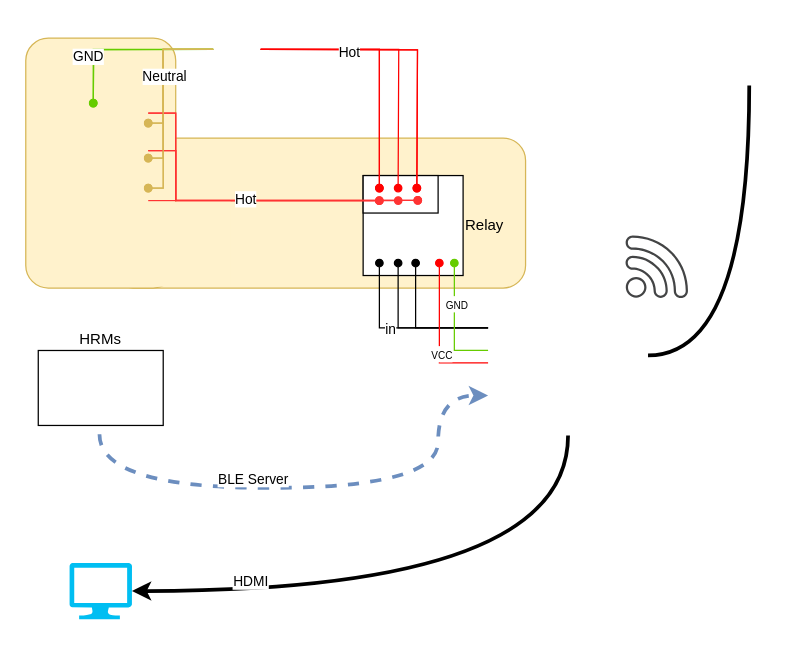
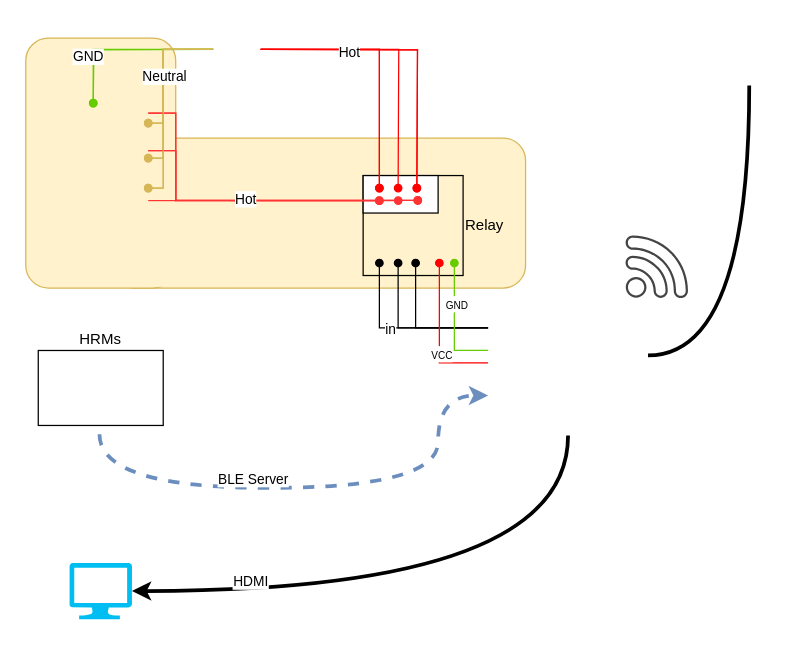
- <mxCell id="5" value="Relay" style="whiteSpace=wrap;html=1;aspect=fixed;labelPosition=right;verticalLabelPosition=middle;align=left;verticalAlign=middle;" vertex="1" parent="1"><mxGeometry x="290" y="140" width="80" height="80" as="geometry" /></mxCell>
+ <mxCell id="5" value="Relay" style="whiteSpace=wrap;html=1;aspect=fixed;labelPosition=right;verticalLabelPosition=middle;align=left;verticalAlign=middle;fillColor=#fff2cc;" vertex="1" parent="1"><mxGeometry x="290" y="140" width="80" height="80" as="geometry" /></mxCell>
